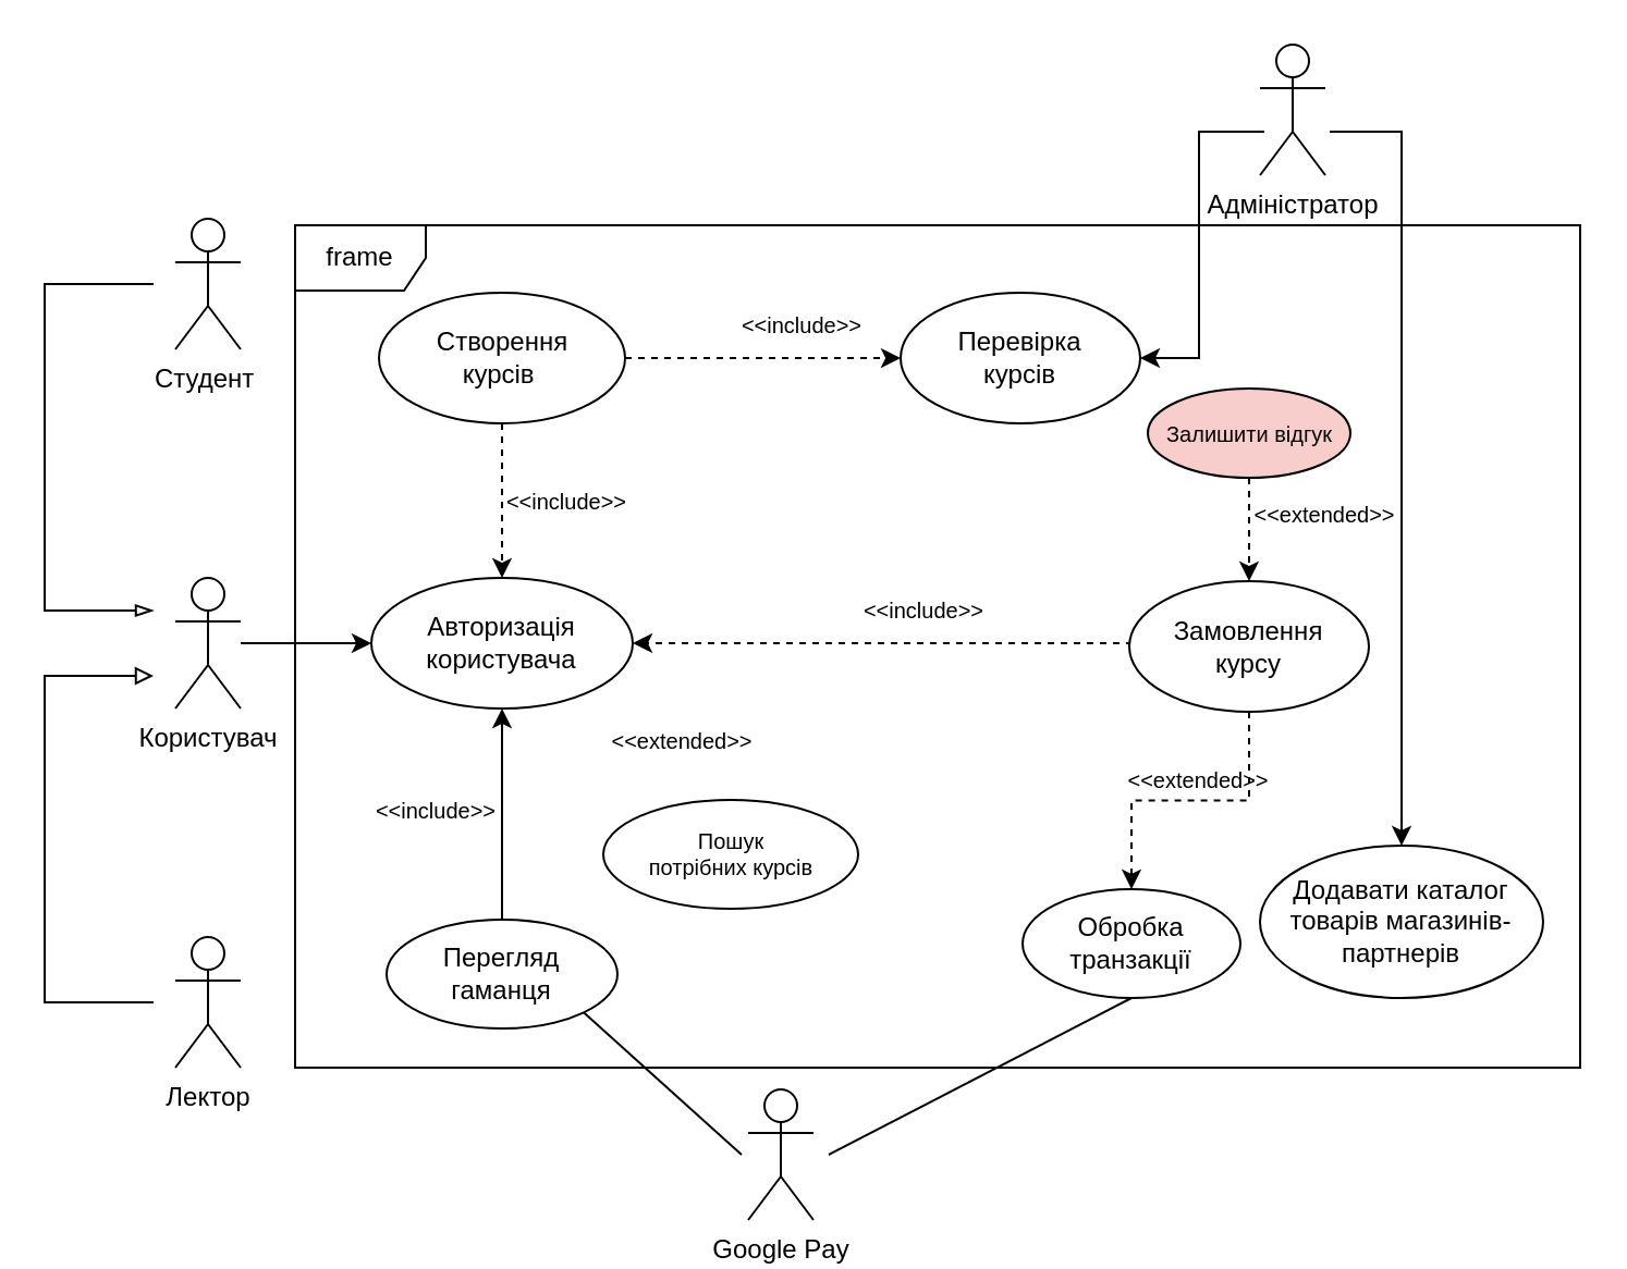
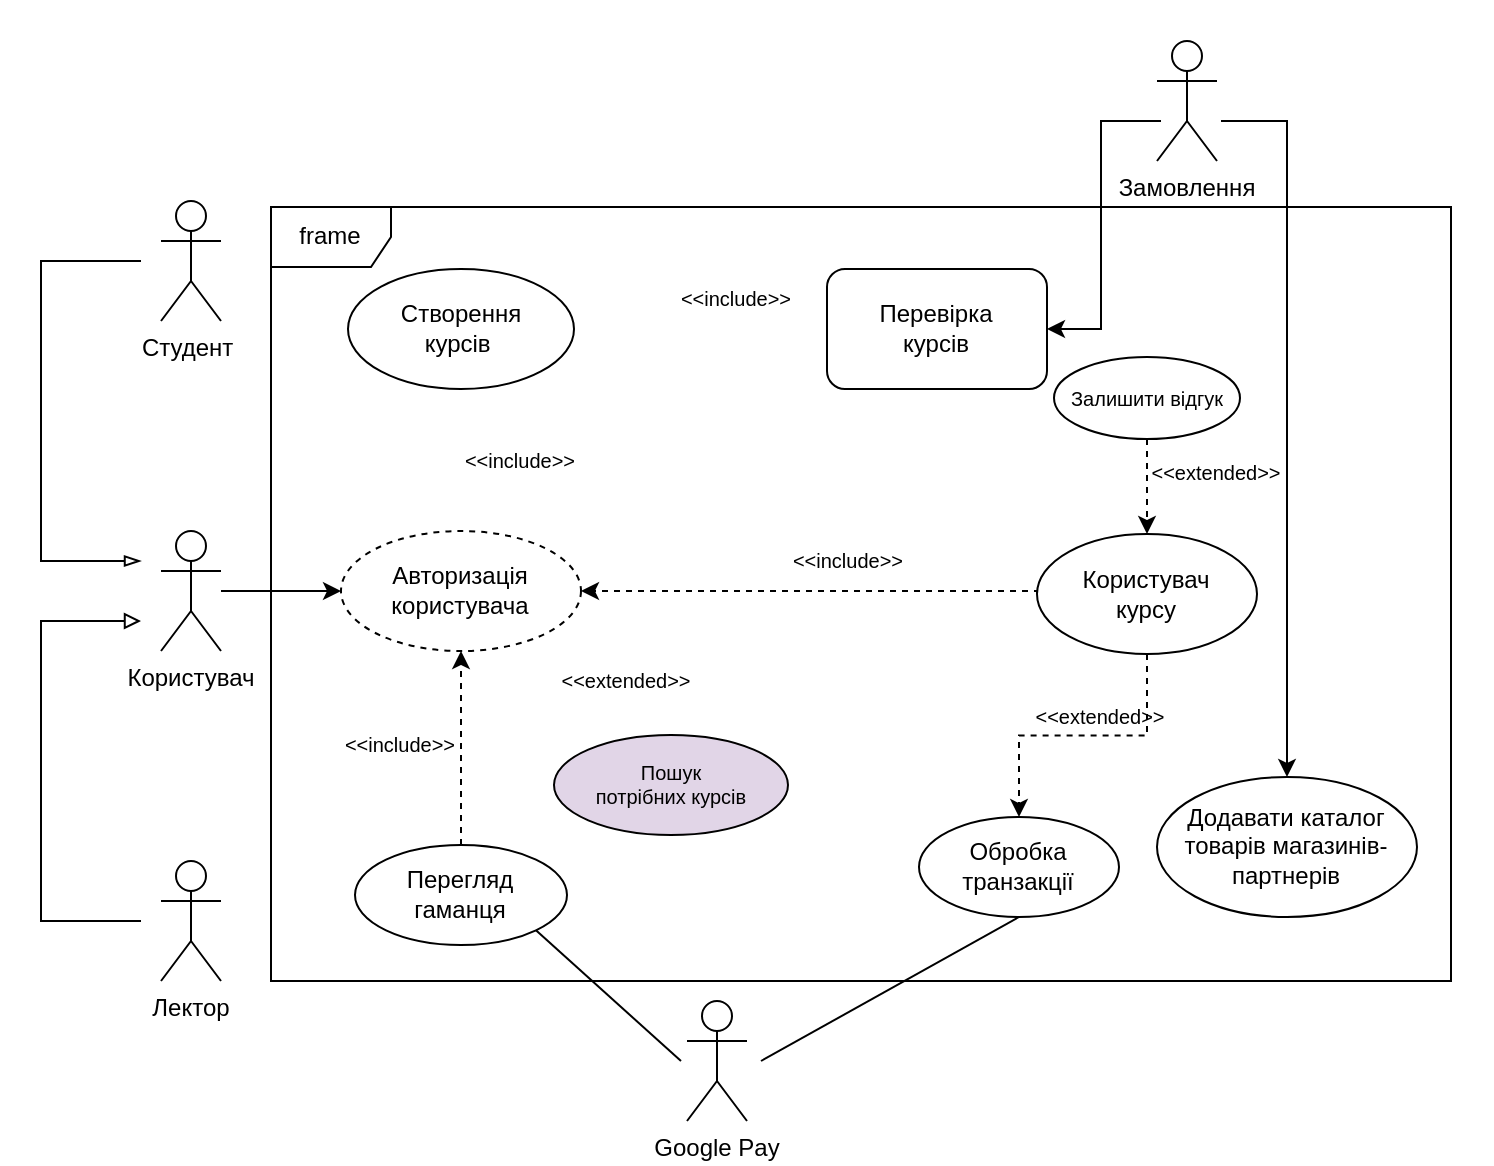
- <mxCell id="14" value="Адміністратор" style="shape=umlActor;verticalLabelPosition=bottom;verticalAlign=top;html=1;outlineConnect=0;" parent="1" vertex="1"><mxGeometry x="578" y="20" width="30" height="60" as="geometry" /></mxCell>
+ <mxCell id="14" value="Замовлення" style="shape=umlActor;verticalLabelPosition=bottom;verticalAlign=top;html=1;outlineConnect=0;" parent="1" vertex="1"><mxGeometry x="578" y="20" width="30" height="60" as="geometry" /></mxCell>
- <mxCell id="5" style="edgeStyle=orthogonalEdgeStyle;rounded=0;orthogonalLoop=1;jettySize=auto;html=1;exitX=1;exitY=0.5;exitDx=0;exitDy=0;entryX=0;entryY=0.5;entryDx=0;entryDy=0;dashed=1;fontSize=10;" parent="1" source="6" target="10" edge="1"><mxGeometry relative="1" as="geometry" /></mxCell>
- <mxCell id="10" value="Перевірка &lt;br&gt;курсів" style="ellipse;whiteSpace=wrap;html=1;" parent="1" vertex="1"><mxGeometry x="413" y="134" width="110" height="60" as="geometry" /></mxCell>
+ <mxCell id="10" value="Перевірка &lt;br&gt;курсів" style="whiteSpace=wrap;html=1;rounded=1;" parent="1" vertex="1"><mxGeometry x="413" y="134" width="110" height="60" as="geometry" /></mxCell>
- <mxCell id="25" value="Залишити відгук" style="ellipse;whiteSpace=wrap;html=1;fontSize=10;fillColor=#f8cecc;" parent="1" vertex="1"><mxGeometry x="526.5" y="178" width="93" height="41" as="geometry" /></mxCell>
+ <mxCell id="25" value="Залишити відгук" style="ellipse;whiteSpace=wrap;html=1;fontSize=10;" parent="1" vertex="1"><mxGeometry x="526.5" y="178" width="93" height="41" as="geometry" /></mxCell>
- <mxCell id="4" style="edgeStyle=orthogonalEdgeStyle;rounded=0;orthogonalLoop=1;jettySize=auto;html=1;exitX=0.5;exitY=1;exitDx=0;exitDy=0;dashed=1;" parent="1" source="6" target="3" edge="1"><mxGeometry relative="1" as="geometry" /></mxCell>
- <mxCell id="3" value="Авторизація користувача" style="ellipse;whiteSpace=wrap;html=1;" parent="1" vertex="1"><mxGeometry x="170" y="265" width="120" height="60" as="geometry" /></mxCell>
+ <mxCell id="3" value="Авторизація користувача" style="ellipse;whiteSpace=wrap;html=1;dashed=1;" parent="1" vertex="1"><mxGeometry x="170" y="265" width="120" height="60" as="geometry" /></mxCell>
- <mxCell id="18" value="Замовлення &lt;br&gt;курсу" style="ellipse;whiteSpace=wrap;html=1;" parent="1" vertex="1"><mxGeometry x="518" y="266.5" width="110" height="60" as="geometry" /></mxCell>
+ <mxCell id="18" value="Користувач &lt;br&gt;курсу" style="ellipse;whiteSpace=wrap;html=1;" parent="1" vertex="1"><mxGeometry x="518" y="266.5" width="110" height="60" as="geometry" /></mxCell>
- <mxCell id="15" style="edgeStyle=orthogonalEdgeStyle;rounded=0;orthogonalLoop=1;jettySize=auto;html=1;exitX=0.5;exitY=0;exitDx=0;exitDy=0;entryX=0.5;entryY=1;entryDx=0;entryDy=0;dashed=0;fontSize=10;" parent="1" source="16" target="3" edge="1"><mxGeometry relative="1" as="geometry" /></mxCell>
+ <mxCell id="15" style="edgeStyle=orthogonalEdgeStyle;rounded=0;orthogonalLoop=1;jettySize=auto;html=1;exitX=0.5;exitY=0;exitDx=0;exitDy=0;entryX=0.5;entryY=1;entryDx=0;entryDy=0;dashed=1;fontSize=10;" parent="1" source="16" target="3" edge="1"><mxGeometry relative="1" as="geometry" /></mxCell>
- <mxCell id="26" value="Пошук &lt;br&gt;потрібних курсів" style="ellipse;whiteSpace=wrap;html=1;fontSize=10;" parent="1" vertex="1"><mxGeometry x="276.5" y="367" width="117" height="50" as="geometry" /></mxCell>
+ <mxCell id="26" value="Пошук &lt;br&gt;потрібних курсів" style="ellipse;whiteSpace=wrap;html=1;fontSize=10;fillColor=#e1d5e7;" parent="1" vertex="1"><mxGeometry x="276.5" y="367" width="117" height="50" as="geometry" /></mxCell>
- <mxCell id="19" value="Обробка транзакції" style="ellipse;whiteSpace=wrap;html=1;" parent="1" vertex="1"><mxGeometry x="469" y="408" width="100" height="50" as="geometry" /></mxCell>
+ <mxCell id="19" value="Обробка транзакції" style="ellipse;whiteSpace=wrap;html=1;" parent="1" vertex="1"><mxGeometry x="459" y="408" width="100" height="50" as="geometry" /></mxCell>
